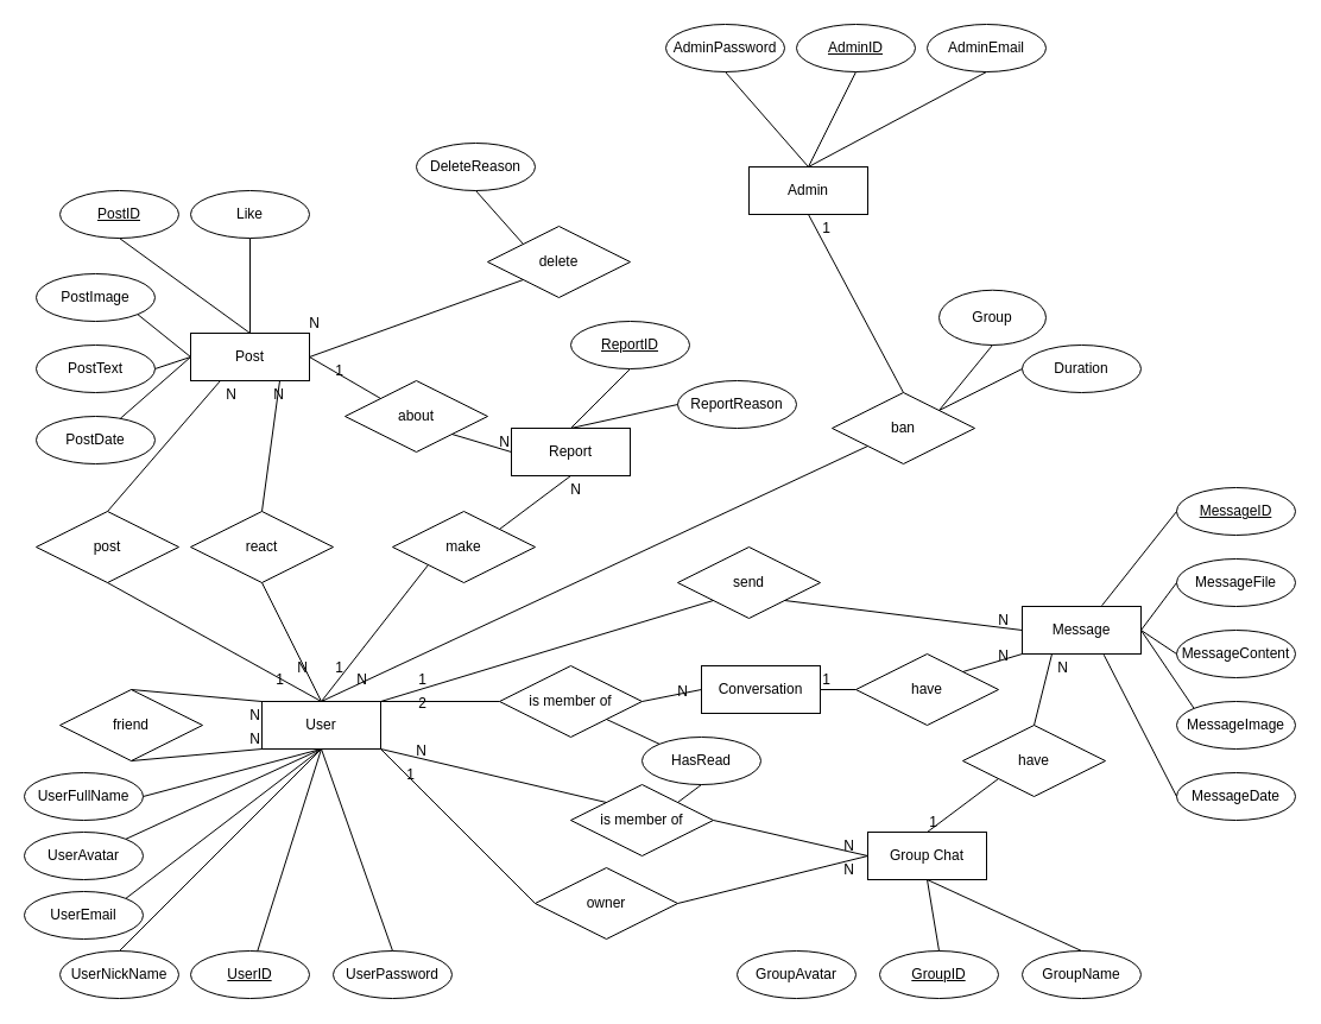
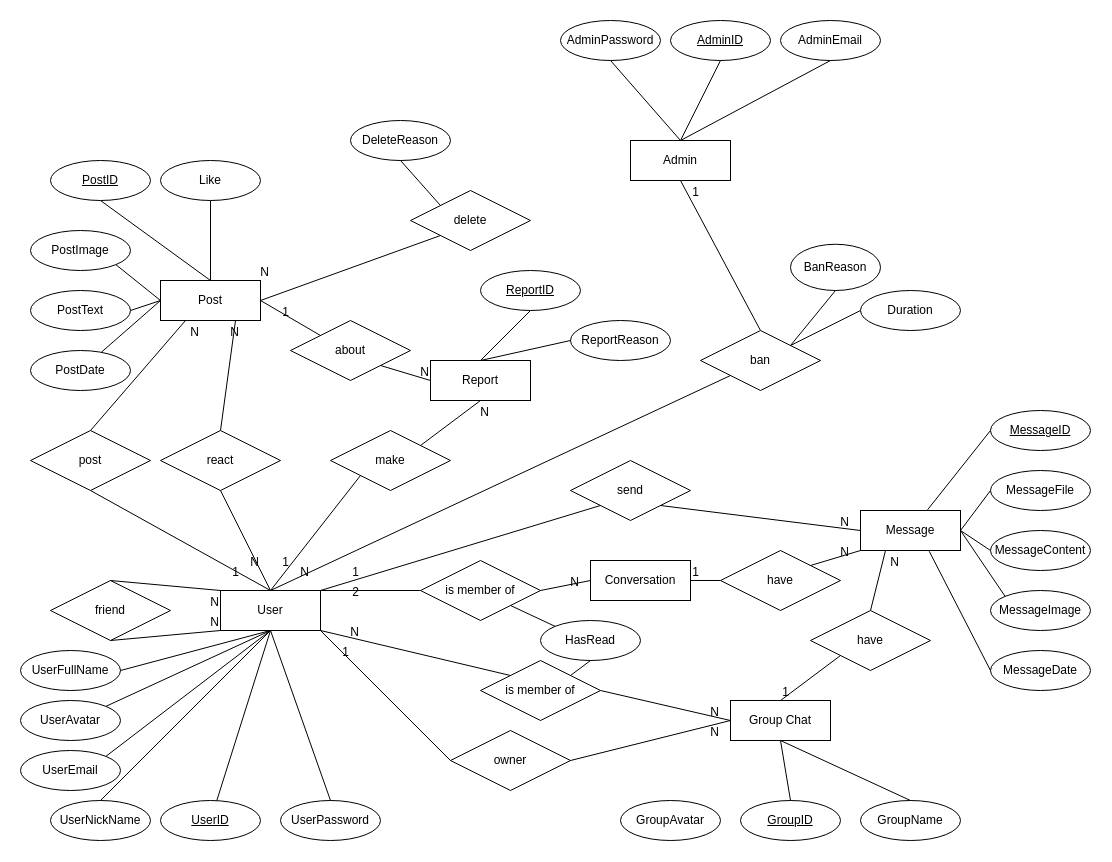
- <mxCell id="84" value="Group" style="ellipse;whiteSpace=wrap;html=1;align=center;" parent="1" vertex="1"><mxGeometry x="790" y="243.75" width="90" height="46.25" as="geometry" /></mxCell>
+ <mxCell id="84" value="BanReason" style="ellipse;whiteSpace=wrap;html=1;align=center;" parent="1" vertex="1"><mxGeometry x="790" y="243.75" width="90" height="46.25" as="geometry" /></mxCell>
